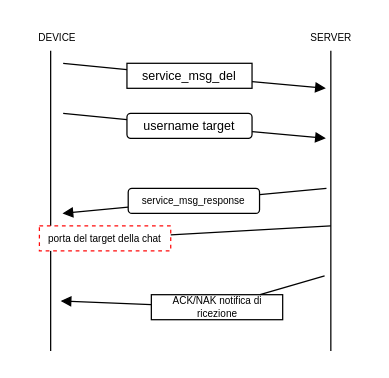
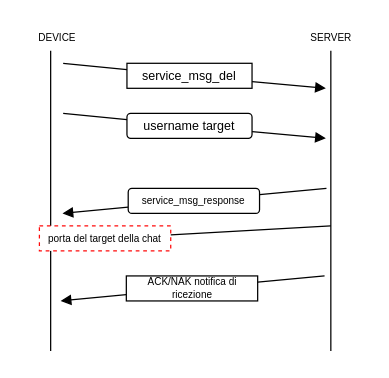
- <mxCell id="19" value="ACK/NAK notifica di ricezione" style="rounded=0;whiteSpace=wrap;html=1;fontSize=8;" vertex="1" parent="1"><mxGeometry x="120.5" y="235" width="105" height="20" as="geometry" /></mxCell>
+ <mxCell id="19" value="ACK/NAK notifica di ricezione" style="rounded=0;whiteSpace=wrap;html=1;fontSize=8;" vertex="1" parent="1"><mxGeometry x="100.5" y="220" width="105" height="20" as="geometry" /></mxCell>
